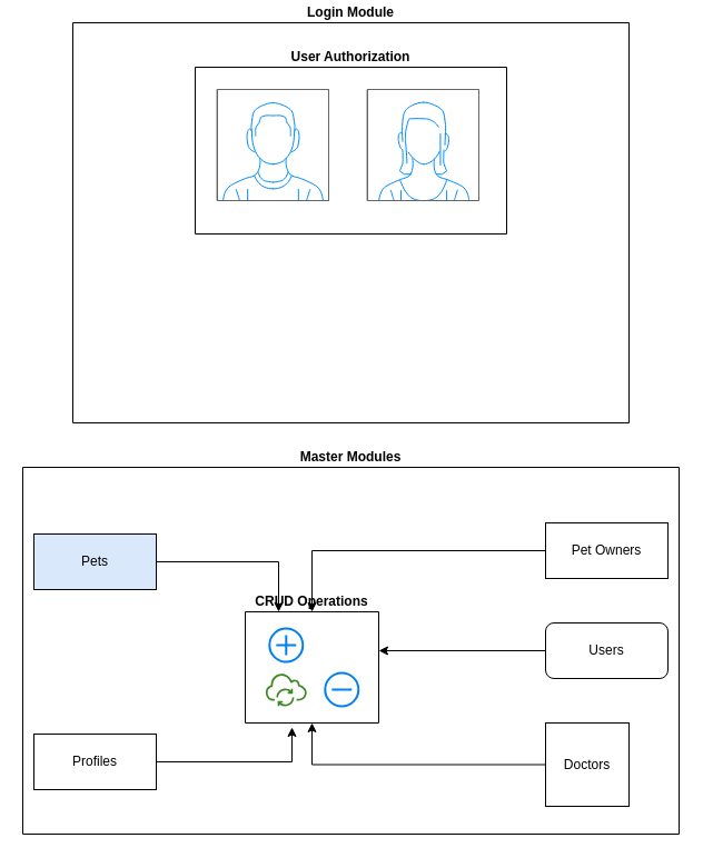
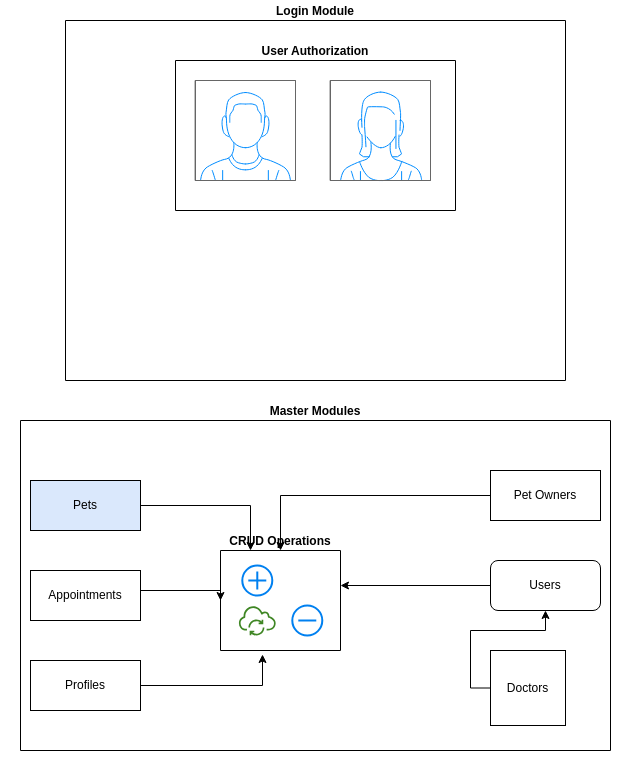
+ <mxCell id="13" style="edgeStyle=orthogonalEdgeStyle;rounded=0;orthogonalLoop=1;jettySize=auto;html=1;exitX=1;exitY=0.5;exitDx=0;exitDy=0;entryX=0;entryY=0.5;entryDx=0;entryDy=0;" edge="1" parent="7" source="14" target="8"><mxGeometry relative="1" as="geometry"><Array as="points"><mxPoint x="120" y="170" /><mxPoint x="200" y="170" /></Array></mxGeometry></mxCell>
+ <mxCell id="14" value="Appointments" style="html=1;whiteSpace=wrap;" vertex="1" parent="7"><mxGeometry x="10" y="150" width="110" height="50" as="geometry" /></mxCell>
- <mxCell id="19" style="edgeStyle=orthogonalEdgeStyle;rounded=0;orthogonalLoop=1;jettySize=auto;html=1;exitX=0;exitY=0.5;exitDx=0;exitDy=0;entryX=0.5;entryY=1;entryDx=0;entryDy=0;" edge="1" parent="7" source="20" target="8"><mxGeometry relative="1" as="geometry" /></mxCell>
+ <mxCell id="19" style="edgeStyle=orthogonalEdgeStyle;rounded=0;orthogonalLoop=1;jettySize=auto;html=1;exitX=0;exitY=0.5;exitDx=0;exitDy=0;" edge="1" parent="7" source="20" target="16"><mxGeometry relative="1" as="geometry" /></mxCell>
